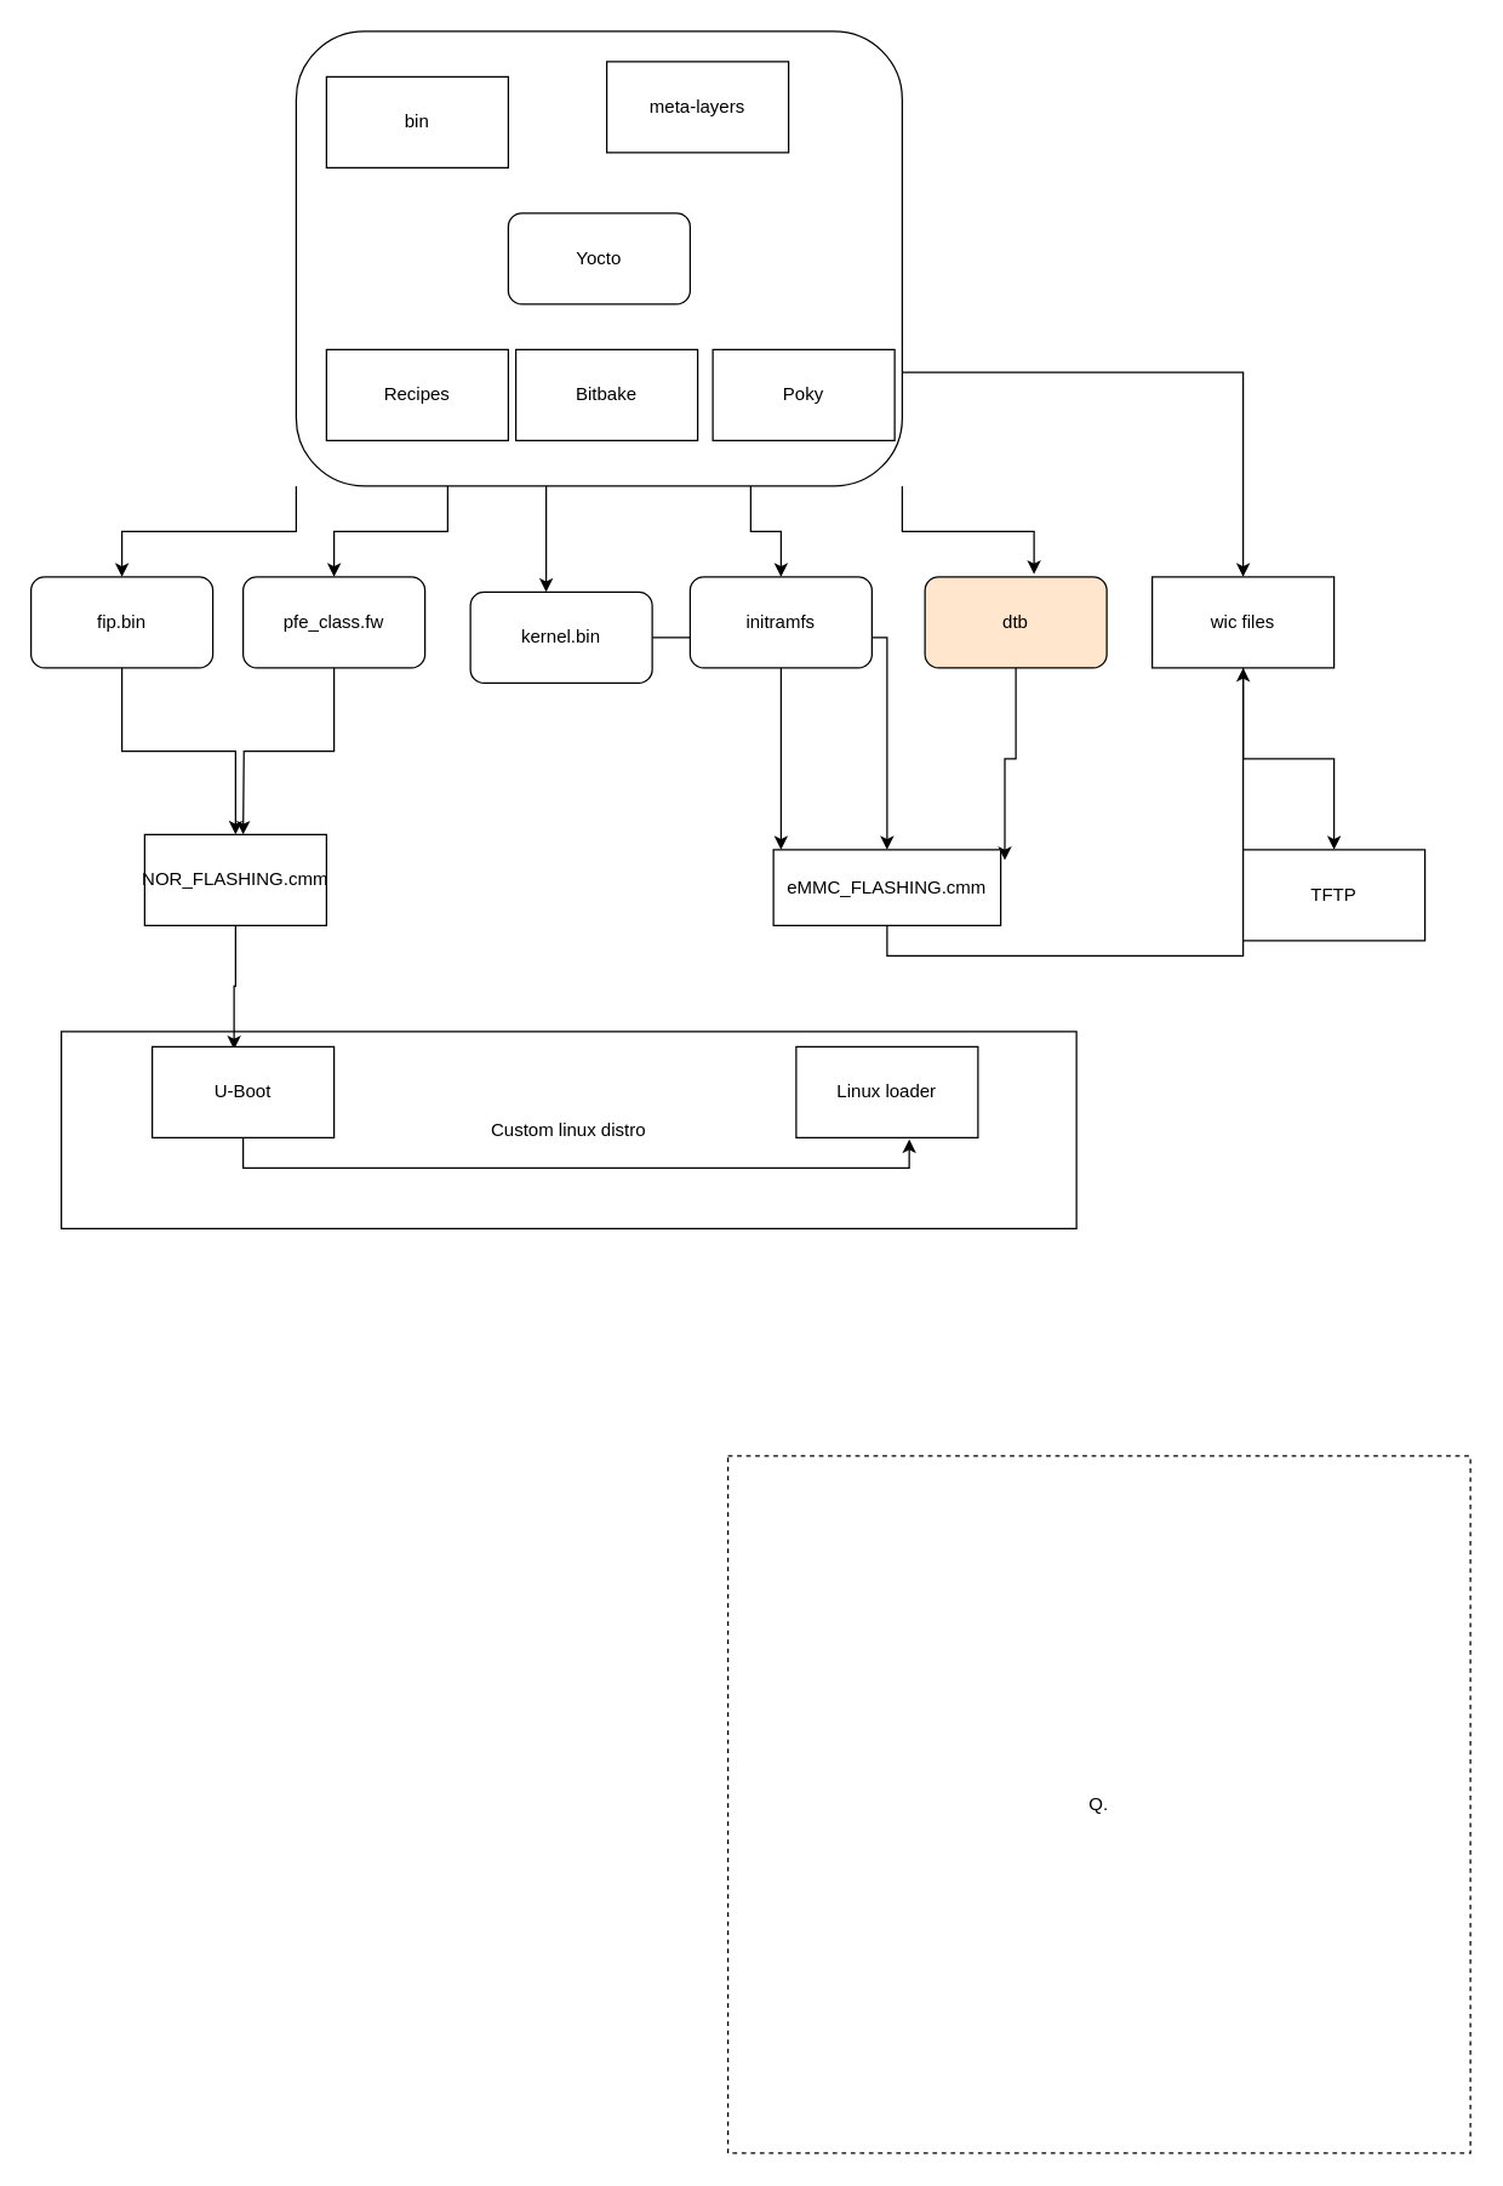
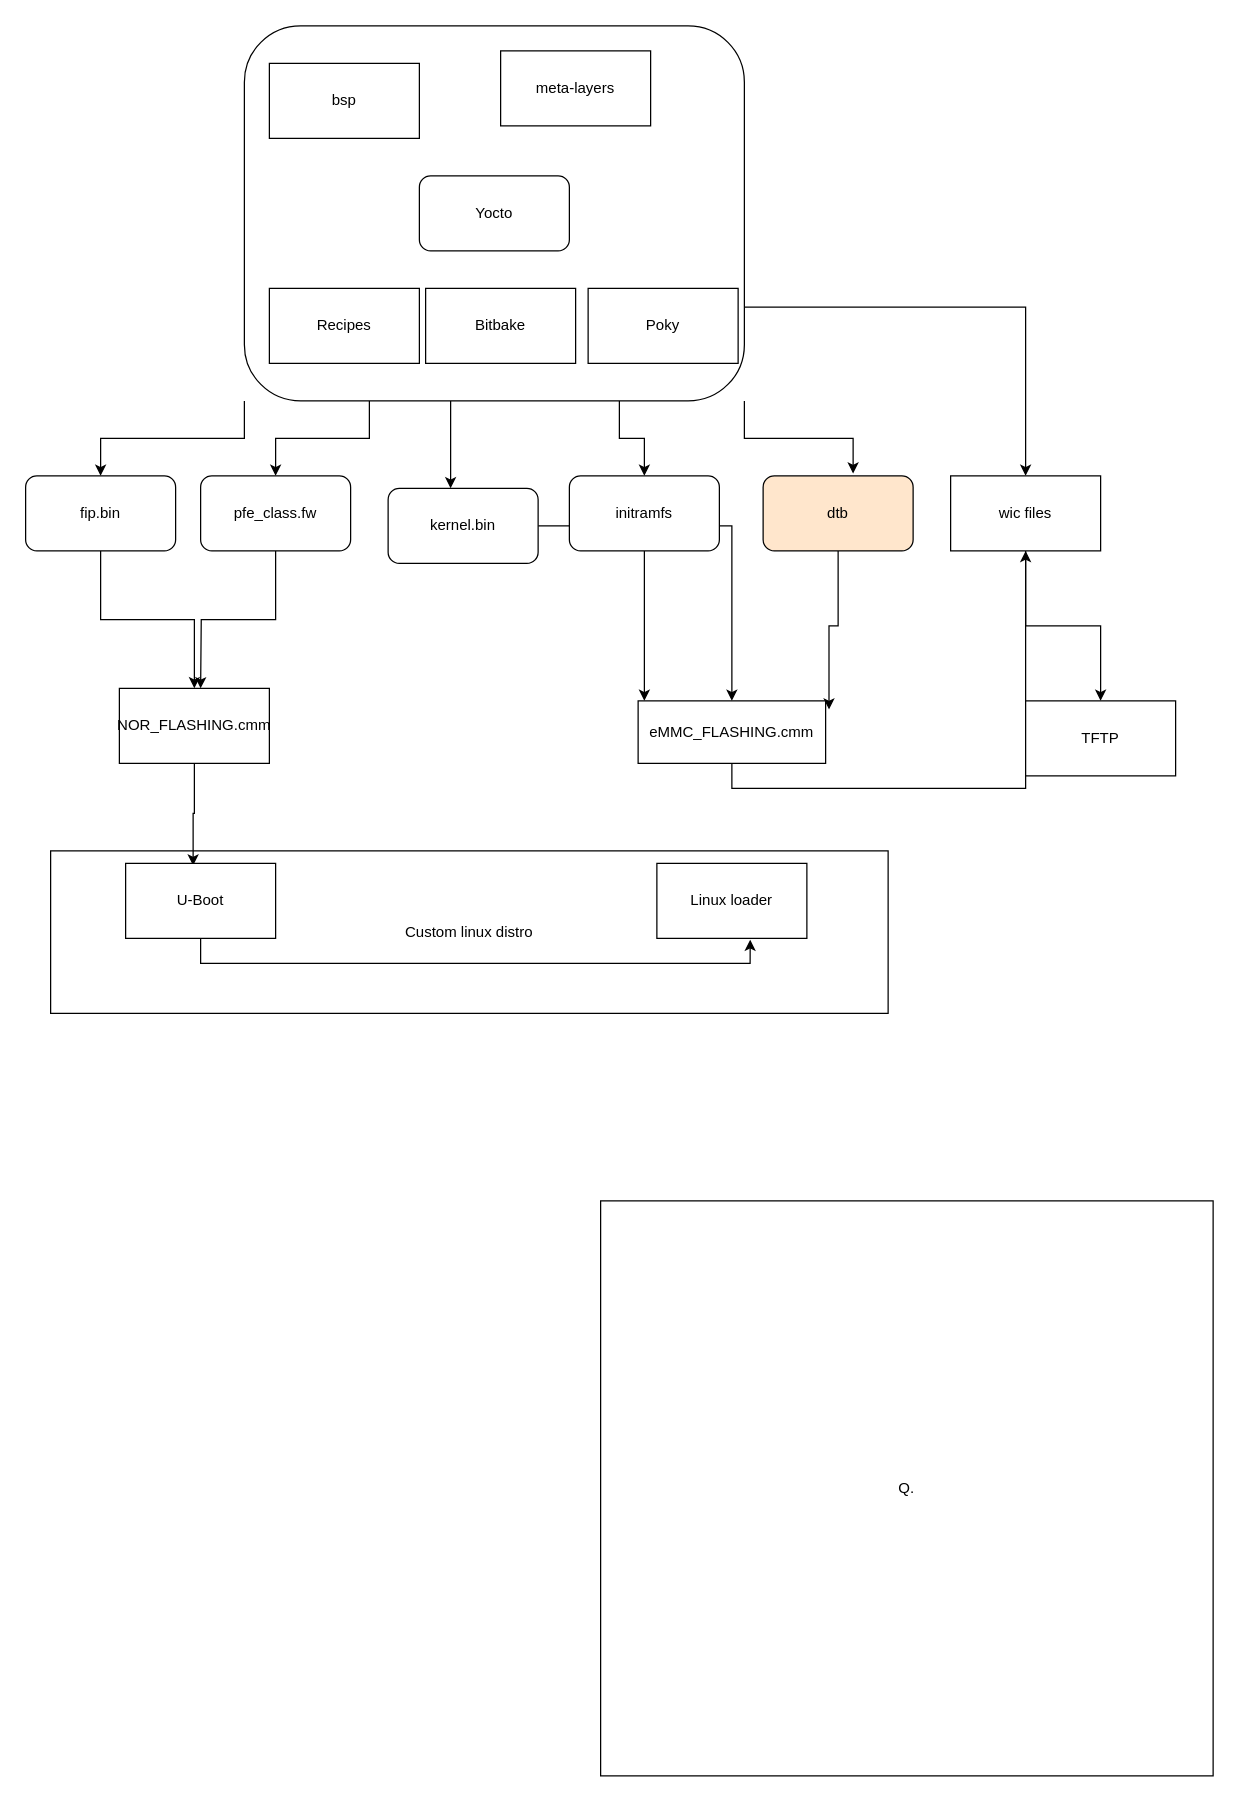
- <mxCell id="24" value="bin" style="rounded=0;whiteSpace=wrap;html=1;" vertex="1" parent="1"><mxGeometry x="215" y="50" width="120" height="60" as="geometry" /></mxCell>
+ <mxCell id="24" value="bsp" style="rounded=0;whiteSpace=wrap;html=1;" vertex="1" parent="1"><mxGeometry x="215" y="50" width="120" height="60" as="geometry" /></mxCell>
- <mxCell id="37" value="Q." style="rounded=0;whiteSpace=wrap;html=1;dashed=1;" vertex="1" parent="1"><mxGeometry x="480" y="960" width="490" height="460" as="geometry" /></mxCell>
+ <mxCell id="37" value="Q." style="rounded=0;whiteSpace=wrap;html=1;" vertex="1" parent="1"><mxGeometry x="480" y="960" width="490" height="460" as="geometry" /></mxCell>
